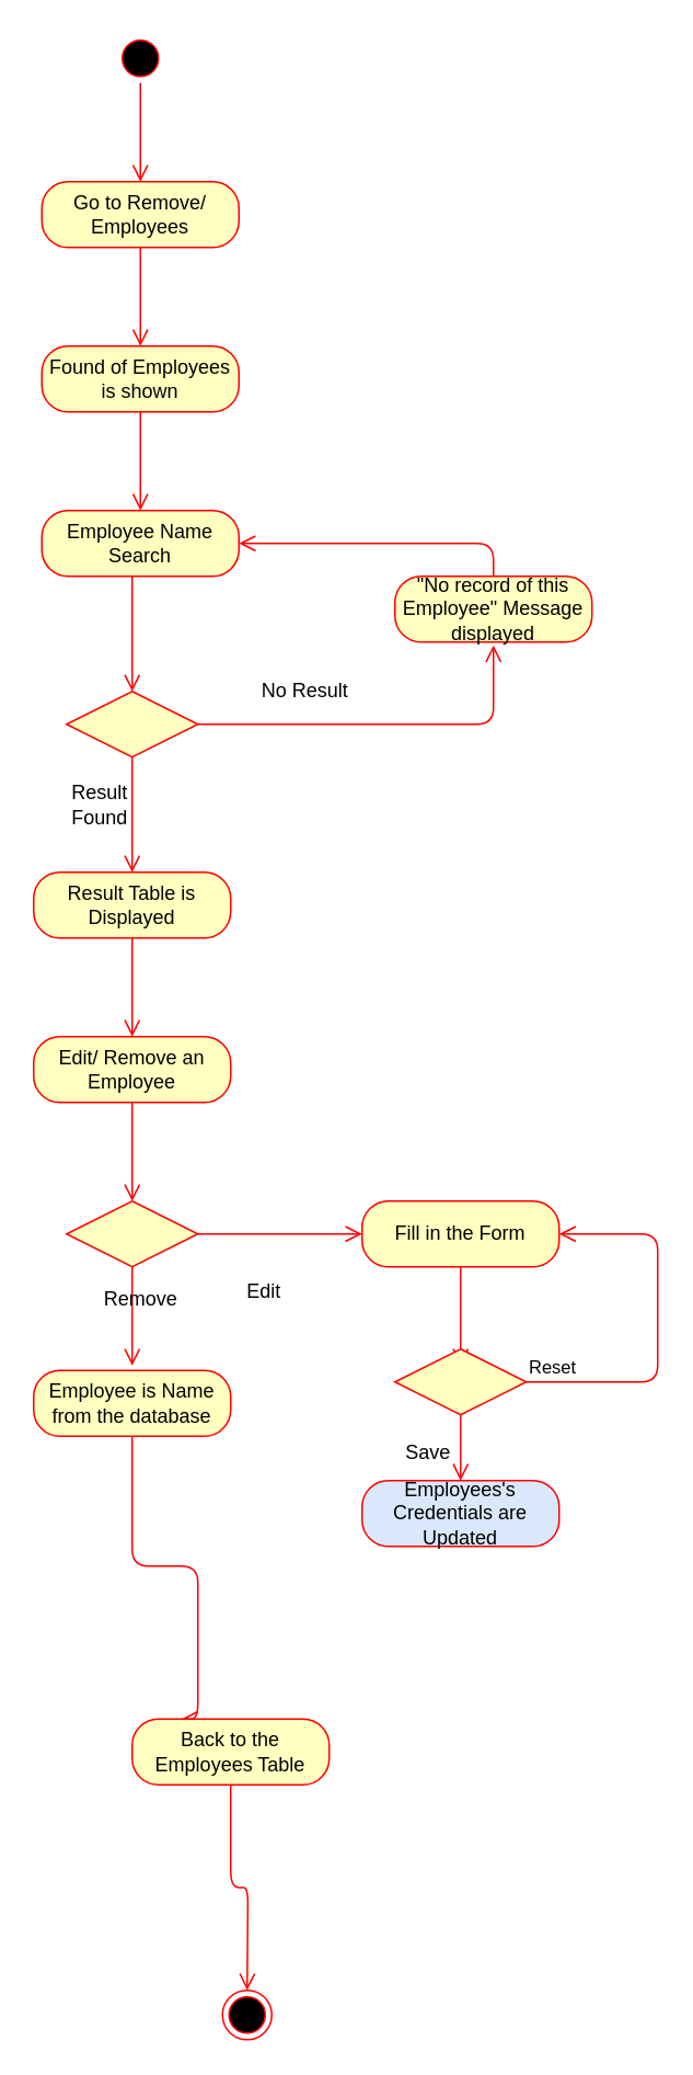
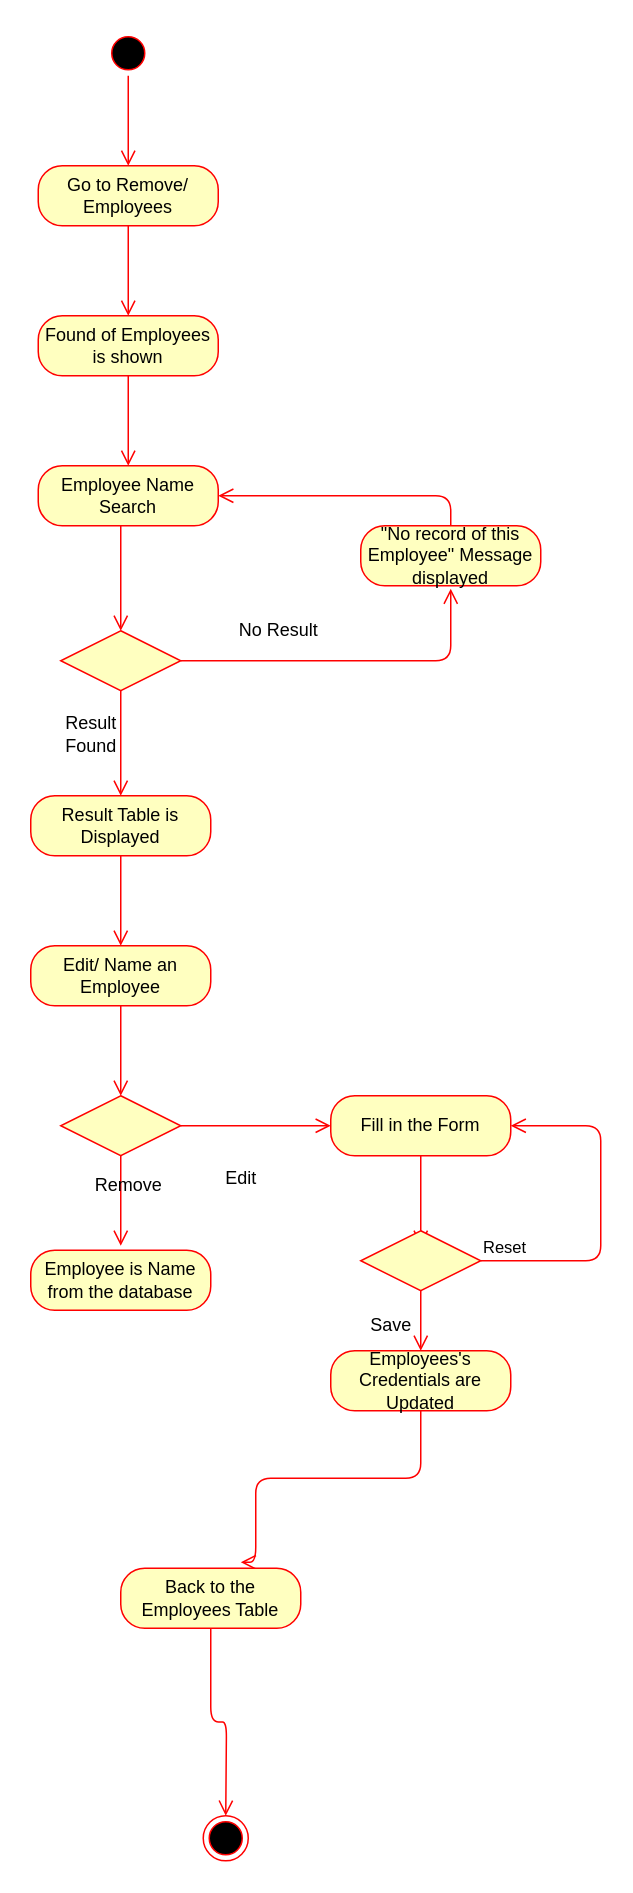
- <mxCell id="19" value="Edit/ Remove an Employee" style="rounded=1;whiteSpace=wrap;html=1;arcSize=40;fontColor=#000000;fillColor=#ffffc0;strokeColor=#ff0000;" parent="1" vertex="1"><mxGeometry x="20" y="630" width="120" height="40" as="geometry" /></mxCell>
+ <mxCell id="19" value="Edit/ Name an Employee" style="rounded=1;whiteSpace=wrap;html=1;arcSize=40;fontColor=#000000;fillColor=#ffffc0;strokeColor=#ff0000;" parent="1" vertex="1"><mxGeometry x="20" y="630" width="120" height="40" as="geometry" /></mxCell>
- <mxCell id="32" value="Employees's Credentials are Updated" style="rounded=1;whiteSpace=wrap;html=1;arcSize=40;fontColor=#000000;fillColor=#dae8fc;strokeColor=#ff0000;" parent="1" vertex="1"><mxGeometry x="220" y="900" width="120" height="40" as="geometry" /></mxCell>
+ <mxCell id="32" value="Employees's Credentials are Updated" style="rounded=1;whiteSpace=wrap;html=1;arcSize=40;fontColor=#000000;fillColor=#ffffc0;strokeColor=#ff0000;" parent="1" vertex="1"><mxGeometry x="220" y="900" width="120" height="40" as="geometry" /></mxCell>
- <mxCell id="35" value="" style="edgeStyle=orthogonalEdgeStyle;html=1;verticalAlign=bottom;endArrow=open;endSize=8;strokeColor=#ff0000;entryX=0.25;entryY=0;entryDx=0;entryDy=0;" parent="1" source="34" target="36" edge="1"><mxGeometry relative="1" as="geometry"><mxPoint x="120" y="1030" as="targetPoint" /><Array as="points"><mxPoint x="80" y="952" /><mxPoint x="120" y="952" /></Array></mxGeometry></mxCell>
+ <mxCell id="33" value="" style="edgeStyle=orthogonalEdgeStyle;html=1;verticalAlign=bottom;endArrow=open;endSize=8;strokeColor=#ff0000;entryX=0.667;entryY=-0.1;entryDx=0;entryDy=0;entryPerimeter=0;" parent="1" source="32" target="36" edge="1"><mxGeometry relative="1" as="geometry"><mxPoint x="190" y="1030" as="targetPoint" /><Array as="points"><mxPoint x="280" y="985" /><mxPoint x="170" y="985" /></Array></mxGeometry></mxCell>
